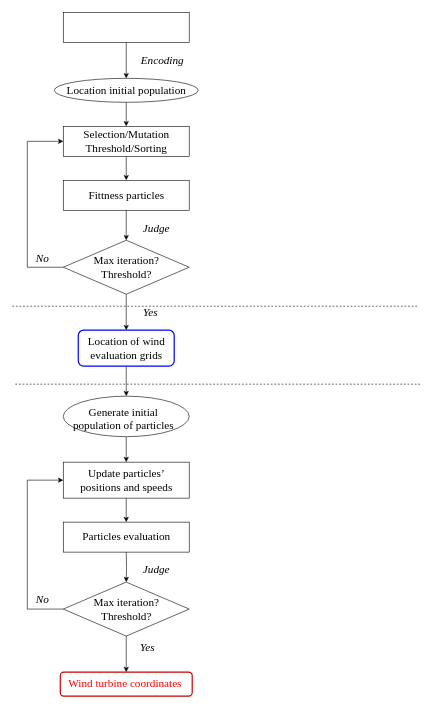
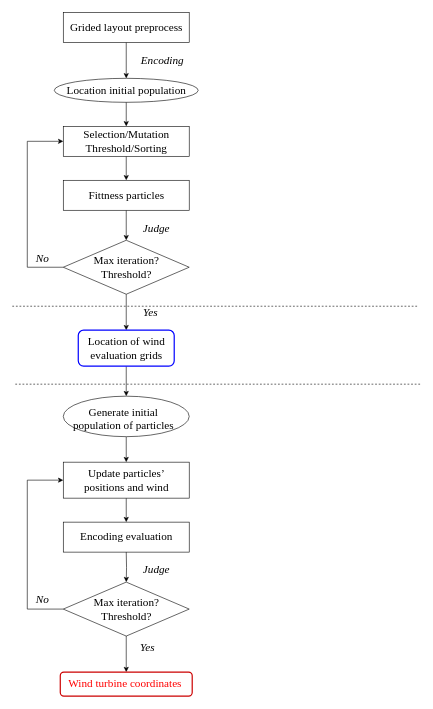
+ <mxCell id="4" value="&lt;p style=&quot;margin-top: 0pt ; margin-bottom: 0pt ; margin-left: 0in ; direction: ltr ; unicode-bidi: embed ; vertical-align: baseline ; word-break: normal&quot;&gt;&lt;span style=&quot;font-size: 14pt ; color: black&quot;&gt;Grided layout preprocess&lt;/span&gt;&lt;/p&gt;" style="text;html=1;resizable=0;autosize=1;align=center;verticalAlign=middle;points=[];fillColor=none;strokeColor=none;rounded=0;fontFamily=Times New Roman;" vertex="1" parent="1"><mxGeometry x="110" y="35" width="200" height="20" as="geometry" /></mxCell>
- <mxCell id="32" value="&lt;p style=&quot;margin-top: 0pt ; margin-bottom: 0pt ; margin-left: 0in ; direction: ltr ; unicode-bidi: embed ; vertical-align: baseline ; word-break: normal&quot;&gt;&lt;span style=&quot;font-size: 14pt ; color: black&quot;&gt;Update&amp;nbsp;&lt;/span&gt;&lt;span style=&quot;font-size: 14pt ; color: black&quot;&gt;particles’&lt;/span&gt;&lt;/p&gt;&lt;p style=&quot;margin-top: 0pt ; margin-bottom: 0pt ; margin-left: 0in ; direction: ltr ; unicode-bidi: embed ; vertical-align: baseline ; word-break: normal&quot;&gt;&lt;span style=&quot;font-size: 14pt ; color: black&quot;&gt;positions&amp;nbsp;&lt;/span&gt;&lt;span style=&quot;font-size: 14pt ; color: black&quot;&gt;and&amp;nbsp;&lt;/span&gt;&lt;span style=&quot;font-size: 14pt ; color: black&quot;&gt;speeds&lt;/span&gt;&lt;/p&gt;" style="text;html=1;resizable=0;autosize=1;align=center;verticalAlign=middle;points=[];fillColor=none;strokeColor=none;rounded=0;fontFamily=Times New Roman;" vertex="1" parent="1"><mxGeometry x="125" y="780" width="170" height="40" as="geometry" /></mxCell>
+ <mxCell id="32" value="&lt;p style=&quot;margin-top: 0pt ; margin-bottom: 0pt ; margin-left: 0in ; direction: ltr ; unicode-bidi: embed ; vertical-align: baseline ; word-break: normal&quot;&gt;&lt;span style=&quot;font-size: 14pt ; color: black&quot;&gt;Update&amp;nbsp;&lt;/span&gt;&lt;span style=&quot;font-size: 14pt ; color: black&quot;&gt;particles’&lt;/span&gt;&lt;/p&gt;&lt;p style=&quot;margin-top: 0pt ; margin-bottom: 0pt ; margin-left: 0in ; direction: ltr ; unicode-bidi: embed ; vertical-align: baseline ; word-break: normal&quot;&gt;&lt;span style=&quot;font-size: 14pt ; color: black&quot;&gt;positions&amp;nbsp;&lt;/span&gt;&lt;span style=&quot;font-size: 14pt ; color: black&quot;&gt;and&amp;nbsp;&lt;/span&gt;&lt;span style=&quot;font-size: 14pt ; color: black&quot;&gt;wind&lt;/span&gt;&lt;/p&gt;" style="text;html=1;resizable=0;autosize=1;align=center;verticalAlign=middle;points=[];fillColor=none;strokeColor=none;rounded=0;fontFamily=Times New Roman;" vertex="1" parent="1"><mxGeometry x="125" y="780" width="170" height="40" as="geometry" /></mxCell>
- <mxCell id="29" value="&lt;p style=&quot;margin-top: 0pt ; margin-bottom: 0pt ; margin-left: 0in ; direction: ltr ; unicode-bidi: embed ; vertical-align: baseline ; word-break: normal&quot;&gt;&lt;span style=&quot;font-size: 14pt ; color: black&quot;&gt;Particles&amp;nbsp;&lt;/span&gt;&lt;span style=&quot;font-size: 14pt ; color: black&quot;&gt;evaluation&lt;/span&gt;&lt;/p&gt;" style="text;html=1;resizable=0;autosize=1;align=center;verticalAlign=middle;points=[];fillColor=none;strokeColor=none;rounded=0;fontFamily=Times New Roman;" vertex="1" parent="1"><mxGeometry x="130" y="885" width="160" height="20" as="geometry" /></mxCell>
+ <mxCell id="29" value="&lt;p style=&quot;margin-top: 0pt ; margin-bottom: 0pt ; margin-left: 0in ; direction: ltr ; unicode-bidi: embed ; vertical-align: baseline ; word-break: normal&quot;&gt;&lt;span style=&quot;font-size: 14pt ; color: black&quot;&gt;Encoding&amp;nbsp;&lt;/span&gt;&lt;span style=&quot;font-size: 14pt ; color: black&quot;&gt;evaluation&lt;/span&gt;&lt;/p&gt;" style="text;html=1;resizable=0;autosize=1;align=center;verticalAlign=middle;points=[];fillColor=none;strokeColor=none;rounded=0;fontFamily=Times New Roman;" vertex="1" parent="1"><mxGeometry x="130" y="885" width="160" height="20" as="geometry" /></mxCell>
